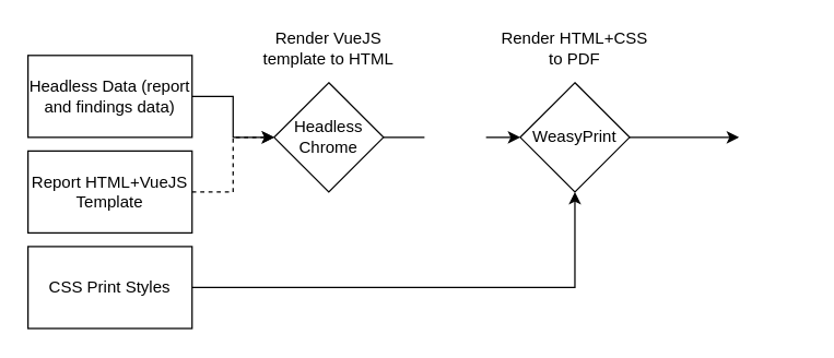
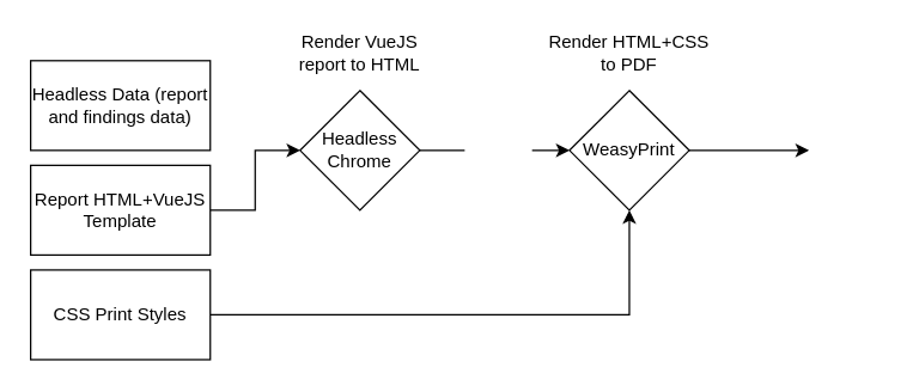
- <mxCell id="8" value="Render VueJS template to HTML" style="text;html=1;strokeColor=none;fillColor=none;align=center;verticalAlign=middle;whiteSpace=wrap;rounded=0;" vertex="1" parent="1"><mxGeometry x="190" y="20" width="100" height="30" as="geometry" /></mxCell>
+ <mxCell id="8" value="Render VueJS report to HTML" style="text;html=1;strokeColor=none;fillColor=none;align=center;verticalAlign=middle;whiteSpace=wrap;rounded=0;" vertex="1" parent="1"><mxGeometry x="190" y="20" width="100" height="30" as="geometry" /></mxCell>
- <mxCell id="4" style="edgeStyle=orthogonalEdgeStyle;rounded=0;orthogonalLoop=1;jettySize=auto;html=1;" edge="1" parent="1" source="5" target="7"><mxGeometry relative="1" as="geometry" /></mxCell>
- <mxCell id="2" style="edgeStyle=orthogonalEdgeStyle;rounded=0;orthogonalLoop=1;jettySize=auto;html=1;dashed=1;" edge="1" parent="1" source="3" target="7"><mxGeometry relative="1" as="geometry" /></mxCell>
+ <mxCell id="2" style="edgeStyle=orthogonalEdgeStyle;rounded=0;orthogonalLoop=1;jettySize=auto;html=1;" edge="1" parent="1" source="3" target="7"><mxGeometry relative="1" as="geometry" /></mxCell>
